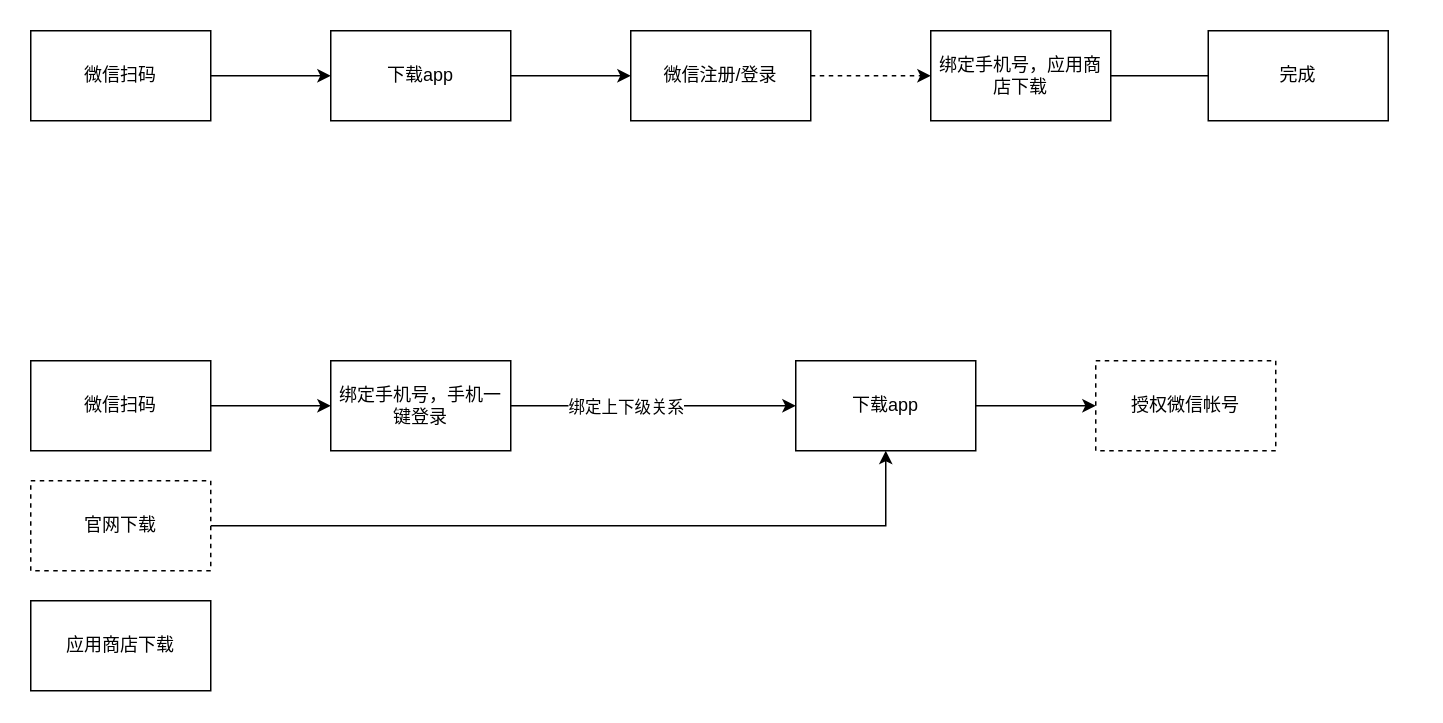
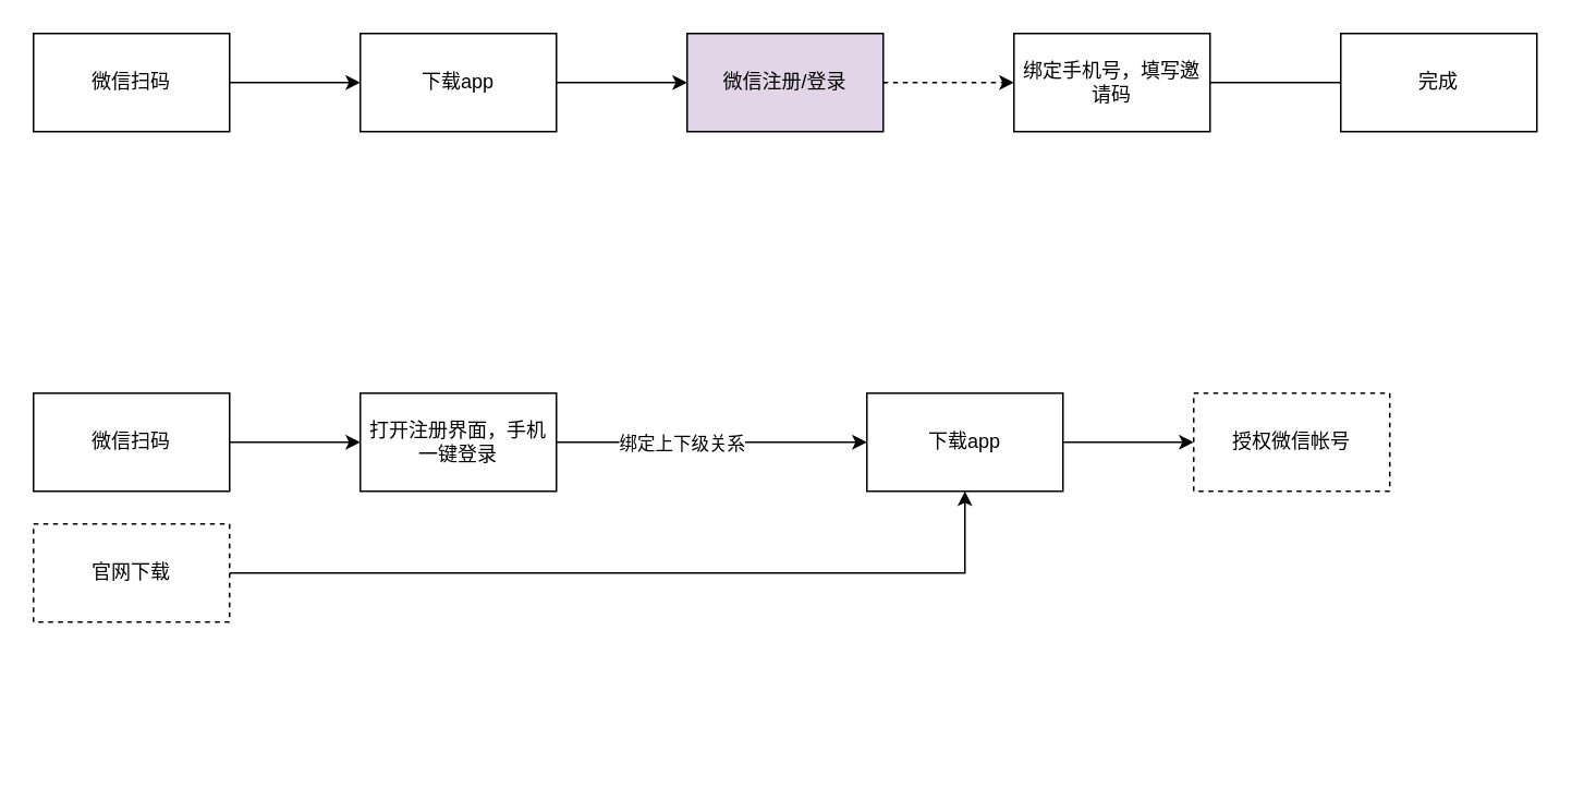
- <mxCell id="18" value="微信注册/登录" style="rounded=0;whiteSpace=wrap;html=1;" vertex="1" parent="1"><mxGeometry x="420" y="20" width="120" height="60" as="geometry" /></mxCell>
+ <mxCell id="18" value="微信注册/登录" style="rounded=0;whiteSpace=wrap;html=1;fillColor=#e1d5e7;" vertex="1" parent="1"><mxGeometry x="420" y="20" width="120" height="60" as="geometry" /></mxCell>
- <mxCell id="20" value="绑定手机号，应用商店下载" style="rounded=0;whiteSpace=wrap;html=1;" vertex="1" parent="1"><mxGeometry x="620" y="20" width="120" height="60" as="geometry" /></mxCell>
+ <mxCell id="20" value="绑定手机号，填写邀请码" style="rounded=0;whiteSpace=wrap;html=1;" vertex="1" parent="1"><mxGeometry x="620" y="20" width="120" height="60" as="geometry" /></mxCell>
- <mxCell id="21" value="完成" style="rounded=0;whiteSpace=wrap;html=1;" vertex="1" parent="1"><mxGeometry x="805" y="20" width="120" height="60" as="geometry" /></mxCell>
+ <mxCell id="21" value="完成" style="rounded=0;whiteSpace=wrap;html=1;" vertex="1" parent="1"><mxGeometry x="820" y="20" width="120" height="60" as="geometry" /></mxCell>
- <mxCell id="9" value="&lt;font style=&quot;vertical-align: inherit;&quot;&gt;&lt;font style=&quot;vertical-align: inherit;&quot;&gt;&lt;font style=&quot;vertical-align: inherit;&quot;&gt;&lt;font style=&quot;vertical-align: inherit;&quot;&gt;&lt;font style=&quot;vertical-align: inherit;&quot;&gt;&lt;font style=&quot;vertical-align: inherit;&quot;&gt;绑定手机号，手机一键登录&lt;br&gt;&lt;/font&gt;&lt;/font&gt;&lt;/font&gt;&lt;/font&gt;&lt;/font&gt;&lt;/font&gt;" style="rounded=0;whiteSpace=wrap;html=1;" parent="1" vertex="1"><mxGeometry x="220" y="240" width="120" height="60" as="geometry" /></mxCell>
+ <mxCell id="9" value="&lt;font style=&quot;vertical-align: inherit;&quot;&gt;&lt;font style=&quot;vertical-align: inherit;&quot;&gt;&lt;font style=&quot;vertical-align: inherit;&quot;&gt;&lt;font style=&quot;vertical-align: inherit;&quot;&gt;&lt;font style=&quot;vertical-align: inherit;&quot;&gt;&lt;font style=&quot;vertical-align: inherit;&quot;&gt;打开注册界面，手机一键登录&lt;br&gt;&lt;/font&gt;&lt;/font&gt;&lt;/font&gt;&lt;/font&gt;&lt;/font&gt;&lt;/font&gt;" style="rounded=0;whiteSpace=wrap;html=1;" parent="1" vertex="1"><mxGeometry x="220" y="240" width="120" height="60" as="geometry" /></mxCell>
- <mxCell id="6" value="应用商店下载" style="rounded=0;whiteSpace=wrap;html=1;" parent="1" vertex="1"><mxGeometry x="20" y="400" width="120" height="60" as="geometry" /></mxCell>
